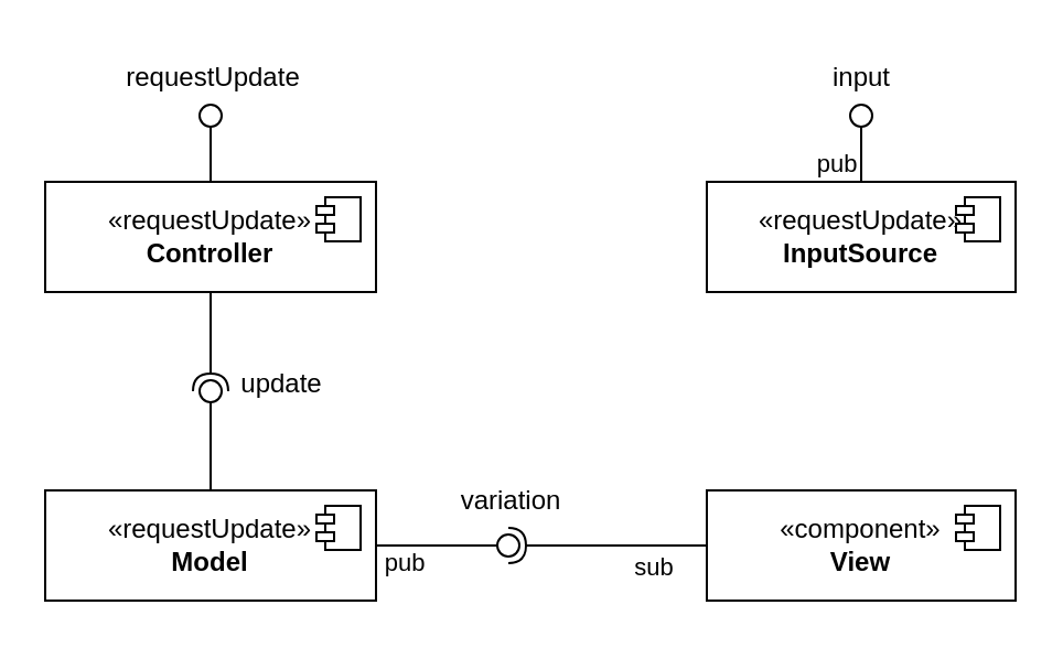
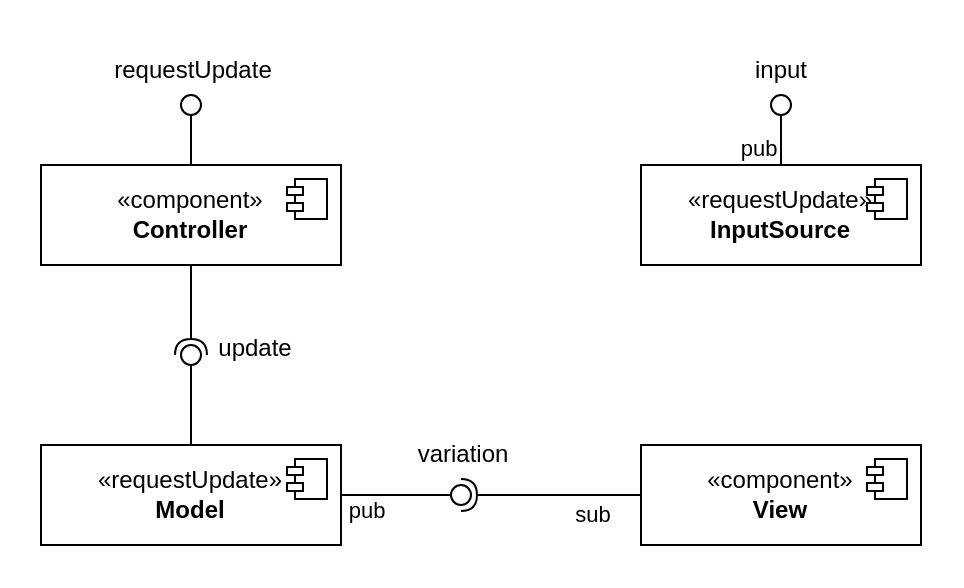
- <mxCell id="6" value="«requestUpdate»&lt;br&gt;&lt;b&gt;Controller&lt;/b&gt;" style="html=1;dropTarget=0;whiteSpace=wrap;" vertex="1" parent="1"><mxGeometry x="20" y="82" width="150" height="50" as="geometry" /></mxCell>
+ <mxCell id="6" value="«component»&lt;br&gt;&lt;b&gt;Controller&lt;/b&gt;" style="html=1;dropTarget=0;whiteSpace=wrap;" vertex="1" parent="1"><mxGeometry x="20" y="82" width="150" height="50" as="geometry" /></mxCell>
